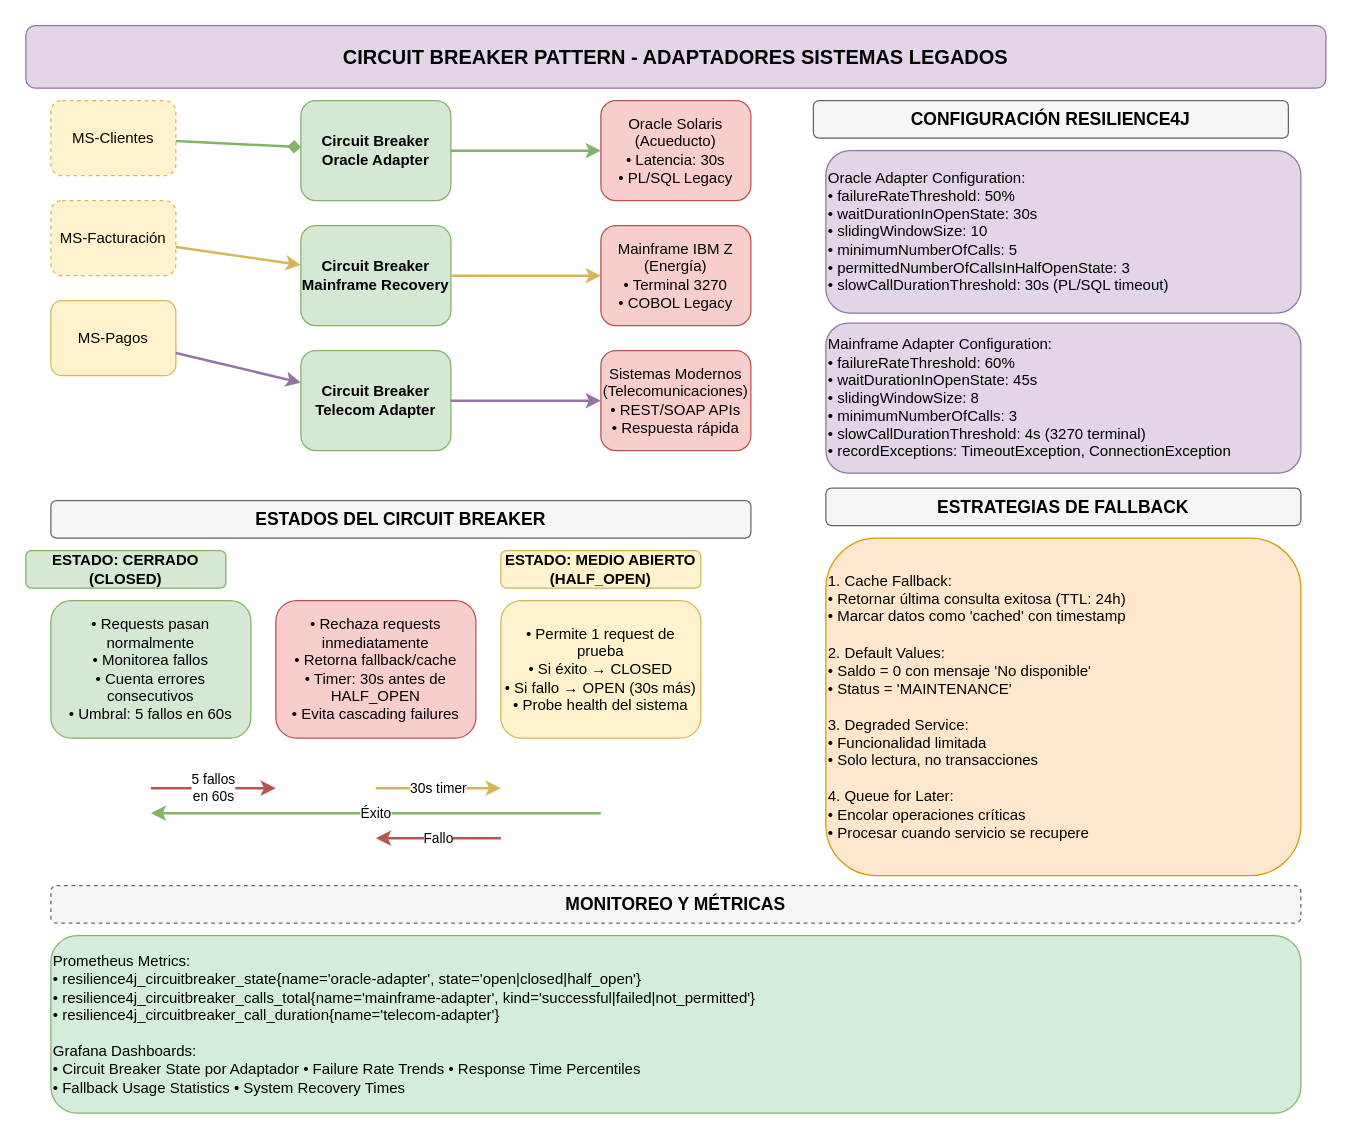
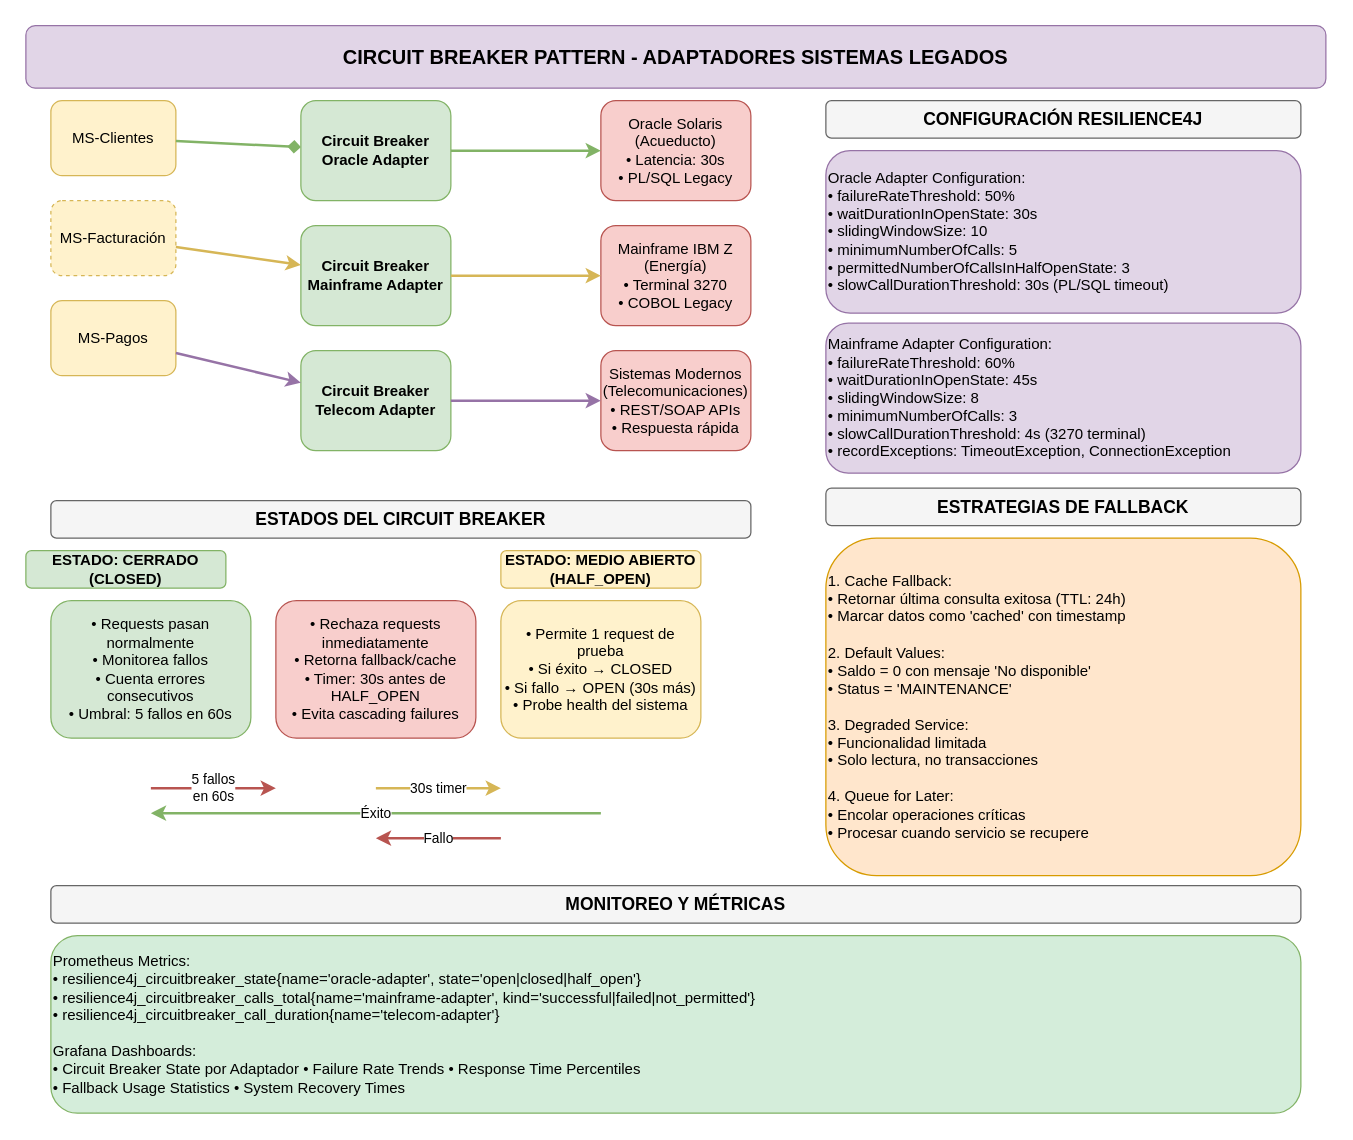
- <mxCell id="18" value="CONFIGURACIÓN RESILIENCE4J" style="rounded=1;whiteSpace=wrap;html=1;fillColor=#f5f5f5;strokeColor=#666666;fontSize=14;fontStyle=1;" vertex="1" parent="1"><mxGeometry x="650" y="80" width="380" height="30" as="geometry" /></mxCell>
+ <mxCell id="18" value="CONFIGURACIÓN RESILIENCE4J" style="rounded=1;whiteSpace=wrap;html=1;fillColor=#f5f5f5;strokeColor=#666666;fontSize=14;fontStyle=1;" vertex="1" parent="1"><mxGeometry x="660" y="80" width="380" height="30" as="geometry" /></mxCell>
- <mxCell id="3" value="MS-Clientes" style="rounded=1;whiteSpace=wrap;html=1;fillColor=#fff2cc;strokeColor=#d6b656;dashed=1;" vertex="1" parent="1"><mxGeometry x="40" y="80" width="100" height="60" as="geometry" /></mxCell>
+ <mxCell id="3" value="MS-Clientes" style="rounded=1;whiteSpace=wrap;html=1;fillColor=#fff2cc;strokeColor=#d6b656;" vertex="1" parent="1"><mxGeometry x="40" y="80" width="100" height="60" as="geometry" /></mxCell>
- <mxCell id="7" value="Circuit Breaker&#10;Mainframe Recovery" style="rounded=1;whiteSpace=wrap;html=1;fillColor=#d5e8d4;strokeColor=#82b366;fontSize=12;fontStyle=1;" vertex="1" parent="1"><mxGeometry x="240" y="180" width="120" height="80" as="geometry" /></mxCell>
+ <mxCell id="7" value="Circuit Breaker&#10;Mainframe Adapter" style="rounded=1;whiteSpace=wrap;html=1;fillColor=#d5e8d4;strokeColor=#82b366;fontSize=12;fontStyle=1;" vertex="1" parent="1"><mxGeometry x="240" y="180" width="120" height="80" as="geometry" /></mxCell>
- <mxCell id="33" value="MONITOREO Y MÉTRICAS" style="rounded=1;whiteSpace=wrap;html=1;fillColor=#f5f5f5;strokeColor=#666666;fontSize=14;fontStyle=1;dashed=1;" vertex="1" parent="1"><mxGeometry x="40" y="708" width="1000" height="30" as="geometry" /></mxCell>
+ <mxCell id="33" value="MONITOREO Y MÉTRICAS" style="rounded=1;whiteSpace=wrap;html=1;fillColor=#f5f5f5;strokeColor=#666666;fontSize=14;fontStyle=1;" vertex="1" parent="1"><mxGeometry x="40" y="708" width="1000" height="30" as="geometry" /></mxCell>
